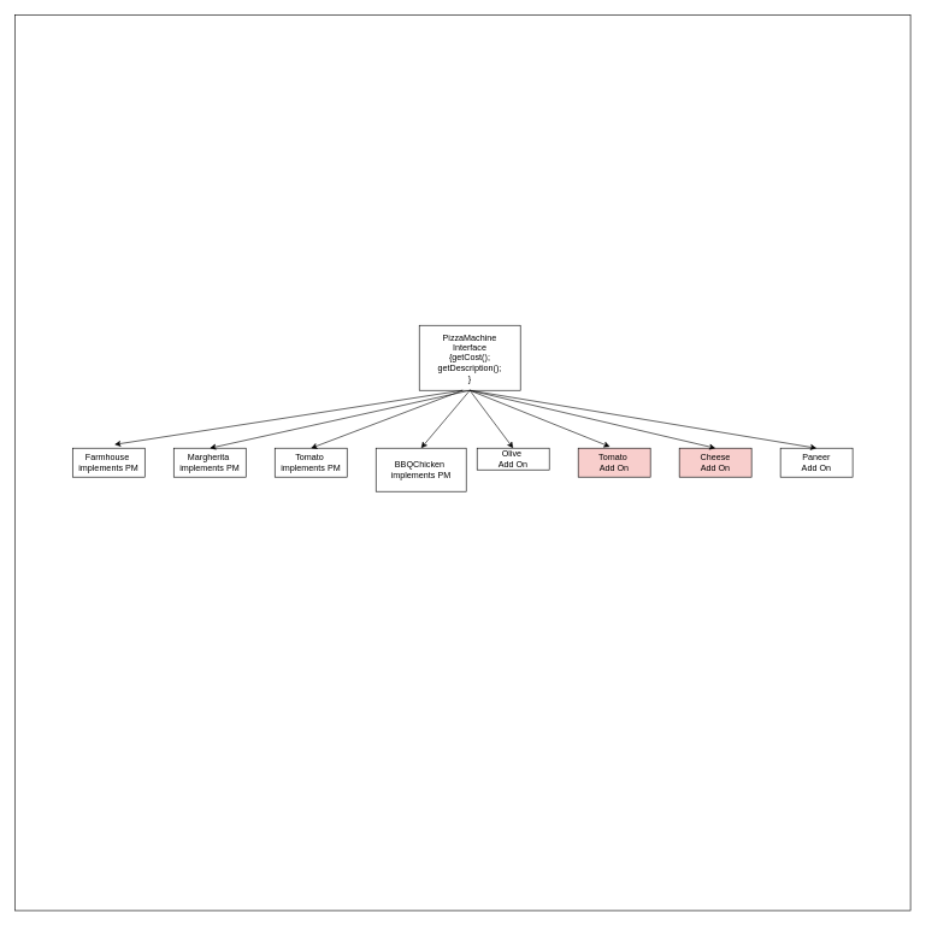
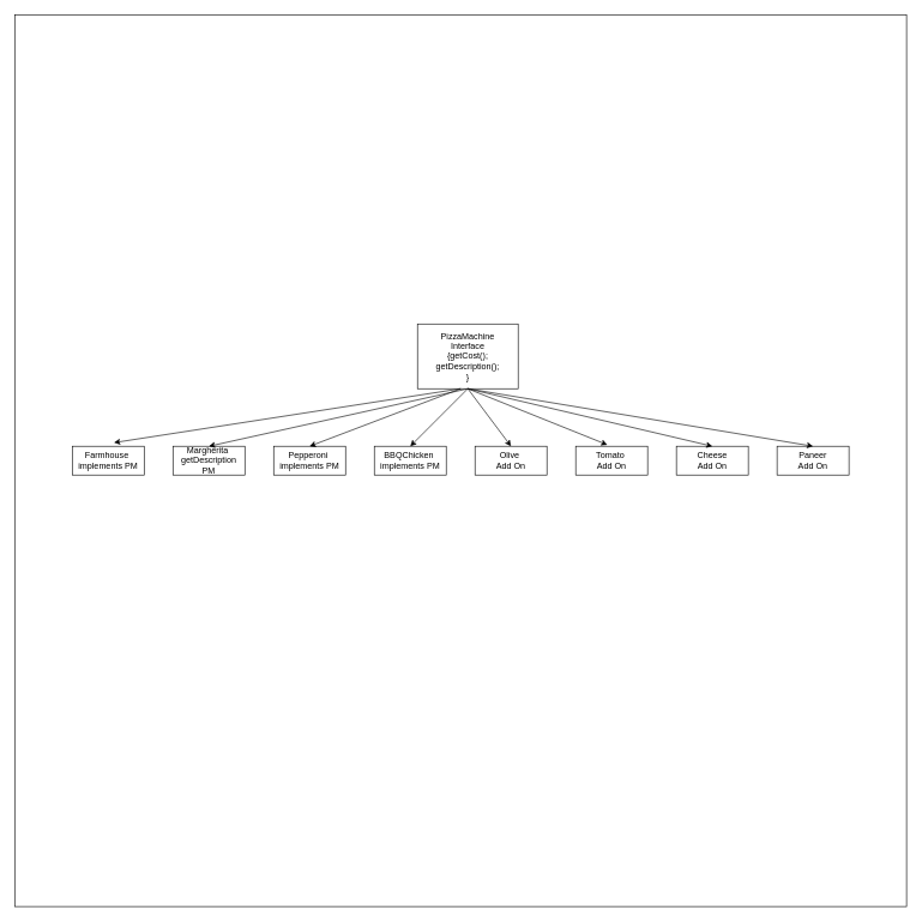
- <mxCell id="8" value="Olive&amp;nbsp;&lt;br&gt;Add On&lt;br&gt;&lt;span id=&quot;docs-internal-guid-4011a0b1-7fff-b4d0-f305-c6e4db0675ac&quot;&gt;&lt;/span&gt;" style="rounded=0;whiteSpace=wrap;html=1;" vertex="1" parent="1"><mxGeometry x="660" y="620" width="100" height="30" as="geometry" /></mxCell>
+ <mxCell id="8" value="Olive&amp;nbsp;&lt;br&gt;Add On&lt;br&gt;&lt;span id=&quot;docs-internal-guid-4011a0b1-7fff-b4d0-f305-c6e4db0675ac&quot;&gt;&lt;/span&gt;" style="rounded=0;whiteSpace=wrap;html=1;" vertex="1" parent="1"><mxGeometry x="660" y="620" width="100" height="40" as="geometry" /></mxCell>
- <mxCell id="5" value="Margherita&amp;nbsp;&lt;br style=&quot;border-color: var(--border-color);&quot;&gt;implements PM" style="rounded=0;whiteSpace=wrap;html=1;" vertex="1" parent="1"><mxGeometry x="240" y="620" width="100" height="40" as="geometry" /></mxCell>
+ <mxCell id="5" value="Margherita&amp;nbsp;&lt;br style=&quot;border-color: var(--border-color);&quot;&gt;getDescription PM" style="rounded=0;whiteSpace=wrap;html=1;" vertex="1" parent="1"><mxGeometry x="240" y="620" width="100" height="40" as="geometry" /></mxCell>
- <mxCell id="6" value="Tomato&amp;nbsp;&lt;br style=&quot;border-color: var(--border-color);&quot;&gt;implements PM" style="rounded=0;whiteSpace=wrap;html=1;" vertex="1" parent="1"><mxGeometry x="380" y="620" width="100" height="40" as="geometry" /></mxCell>
+ <mxCell id="6" value="Pepperoni&amp;nbsp;&lt;br style=&quot;border-color: var(--border-color);&quot;&gt;implements PM" style="rounded=0;whiteSpace=wrap;html=1;" vertex="1" parent="1"><mxGeometry x="380" y="620" width="100" height="40" as="geometry" /></mxCell>
- <mxCell id="9" value="Tomato&amp;nbsp;&lt;br&gt;Add On" style="rounded=0;whiteSpace=wrap;html=1;fillColor=#f8cecc;" vertex="1" parent="1"><mxGeometry x="800" y="620" width="100" height="40" as="geometry" /></mxCell>
+ <mxCell id="9" value="Tomato&amp;nbsp;&lt;br&gt;Add On" style="rounded=0;whiteSpace=wrap;html=1;" vertex="1" parent="1"><mxGeometry x="800" y="620" width="100" height="40" as="geometry" /></mxCell>
- <mxCell id="10" value="Cheese&lt;br&gt;Add On" style="rounded=0;whiteSpace=wrap;html=1;fillColor=#f8cecc;" vertex="1" parent="1"><mxGeometry x="940" y="620" width="100" height="40" as="geometry" /></mxCell>
+ <mxCell id="10" value="Cheese&lt;br&gt;Add On" style="rounded=0;whiteSpace=wrap;html=1;" vertex="1" parent="1"><mxGeometry x="940" y="620" width="100" height="40" as="geometry" /></mxCell>
- <mxCell id="7" value="BBQChicken&amp;nbsp;&lt;br style=&quot;border-color: var(--border-color);&quot;&gt;implements PM" style="rounded=0;whiteSpace=wrap;html=1;" vertex="1" parent="1"><mxGeometry x="520" y="620" width="125" height="60" as="geometry" /></mxCell>
+ <mxCell id="7" value="BBQChicken&amp;nbsp;&lt;br style=&quot;border-color: var(--border-color);&quot;&gt;implements PM" style="rounded=0;whiteSpace=wrap;html=1;" vertex="1" parent="1"><mxGeometry x="520" y="620" width="100" height="40" as="geometry" /></mxCell>
